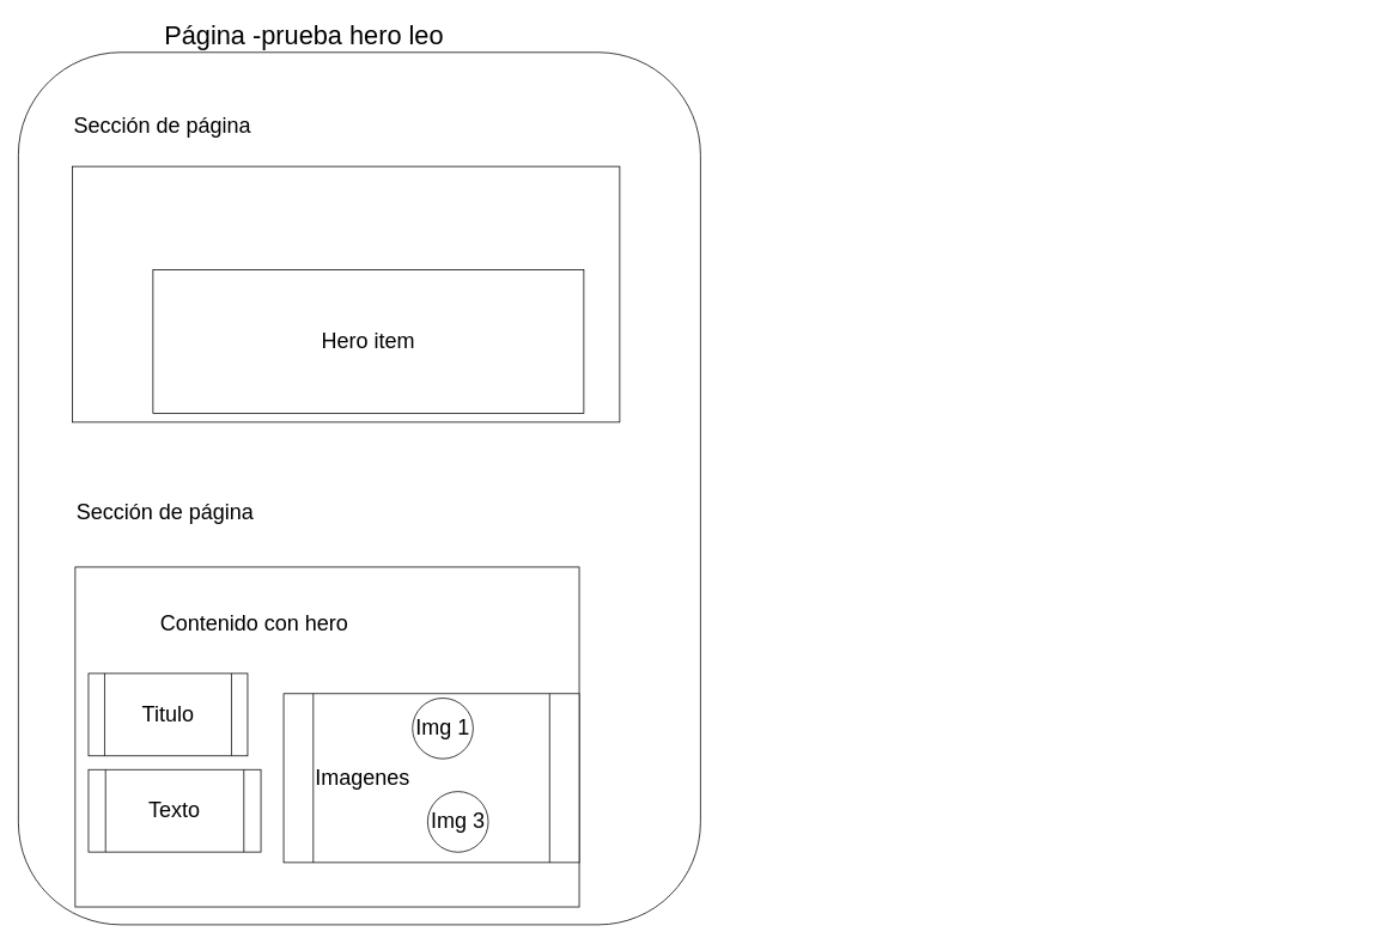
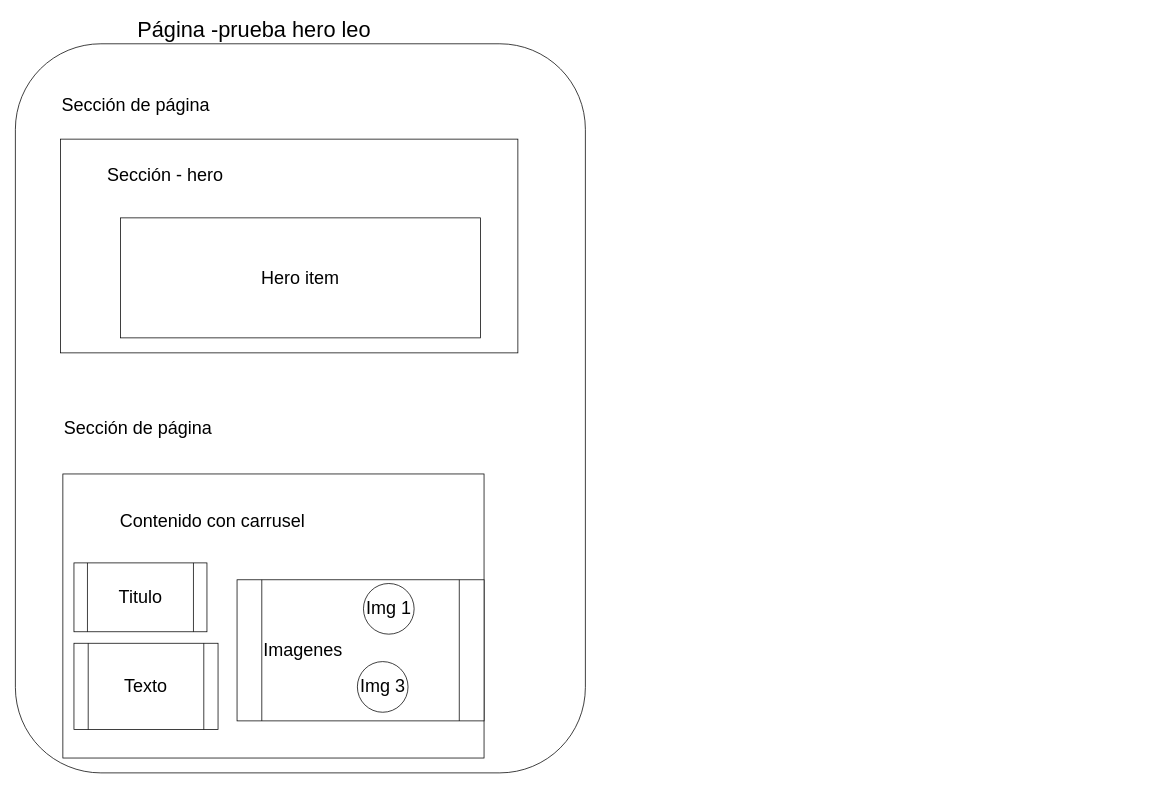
+ <mxCell id="19" value="Sección - hero" style="text;html=1;strokeColor=none;fillColor=none;align=center;verticalAlign=middle;whiteSpace=wrap;rounded=0;fontSize=24;" vertex="1" parent="16"><mxGeometry y="95" width="280" height="95" as="geometry" /></mxCell>
- <mxCell id="20" value="Hero item" style="rounded=0;whiteSpace=wrap;html=1;fontSize=24;" vertex="1" parent="16"><mxGeometry x="90" y="210" width="480" height="160" as="geometry" /></mxCell>
+ <mxCell id="20" value="Hero item" style="rounded=0;whiteSpace=wrap;html=1;fontSize=24;" vertex="1" parent="16"><mxGeometry x="80" y="200" width="480" height="160" as="geometry" /></mxCell>
- <mxCell id="9" value="Contenido con hero" style="text;html=1;strokeColor=none;fillColor=none;align=center;verticalAlign=middle;whiteSpace=wrap;rounded=0;fontSize=24;" vertex="1" parent="7"><mxGeometry width="458.111" height="126.25" as="geometry" /></mxCell>
+ <mxCell id="9" value="Contenido con carrusel" style="text;html=1;strokeColor=none;fillColor=none;align=center;verticalAlign=middle;whiteSpace=wrap;rounded=0;fontSize=24;" vertex="1" parent="7"><mxGeometry width="458.111" height="126.25" as="geometry" /></mxCell>
- <mxCell id="14" value="Img 1" style="ellipse;whiteSpace=wrap;html=1;aspect=fixed;fontSize=24;" vertex="1" parent="12"><mxGeometry x="143.556" y="4.951" width="67.556" height="67.556" as="geometry" /></mxCell>
+ <mxCell id="14" value="Img 1" style="ellipse;whiteSpace=wrap;html=1;aspect=fixed;fontSize=24;" vertex="1" parent="12"><mxGeometry x="168.556" y="4.951" width="67.556" height="67.556" as="geometry" /></mxCell>
- <mxCell id="11" value="Texto" style="shape=process;whiteSpace=wrap;html=1;backgroundOutline=1;fontSize=24;" vertex="1" parent="7"><mxGeometry x="44.333" y="225.72" width="192.111" height="91.818" as="geometry" /></mxCell>
+ <mxCell id="11" value="Texto" style="shape=process;whiteSpace=wrap;html=1;backgroundOutline=1;fontSize=24;" vertex="1" parent="7"><mxGeometry x="44.333" y="225.72" width="192.111" height="115" as="geometry" /></mxCell>
